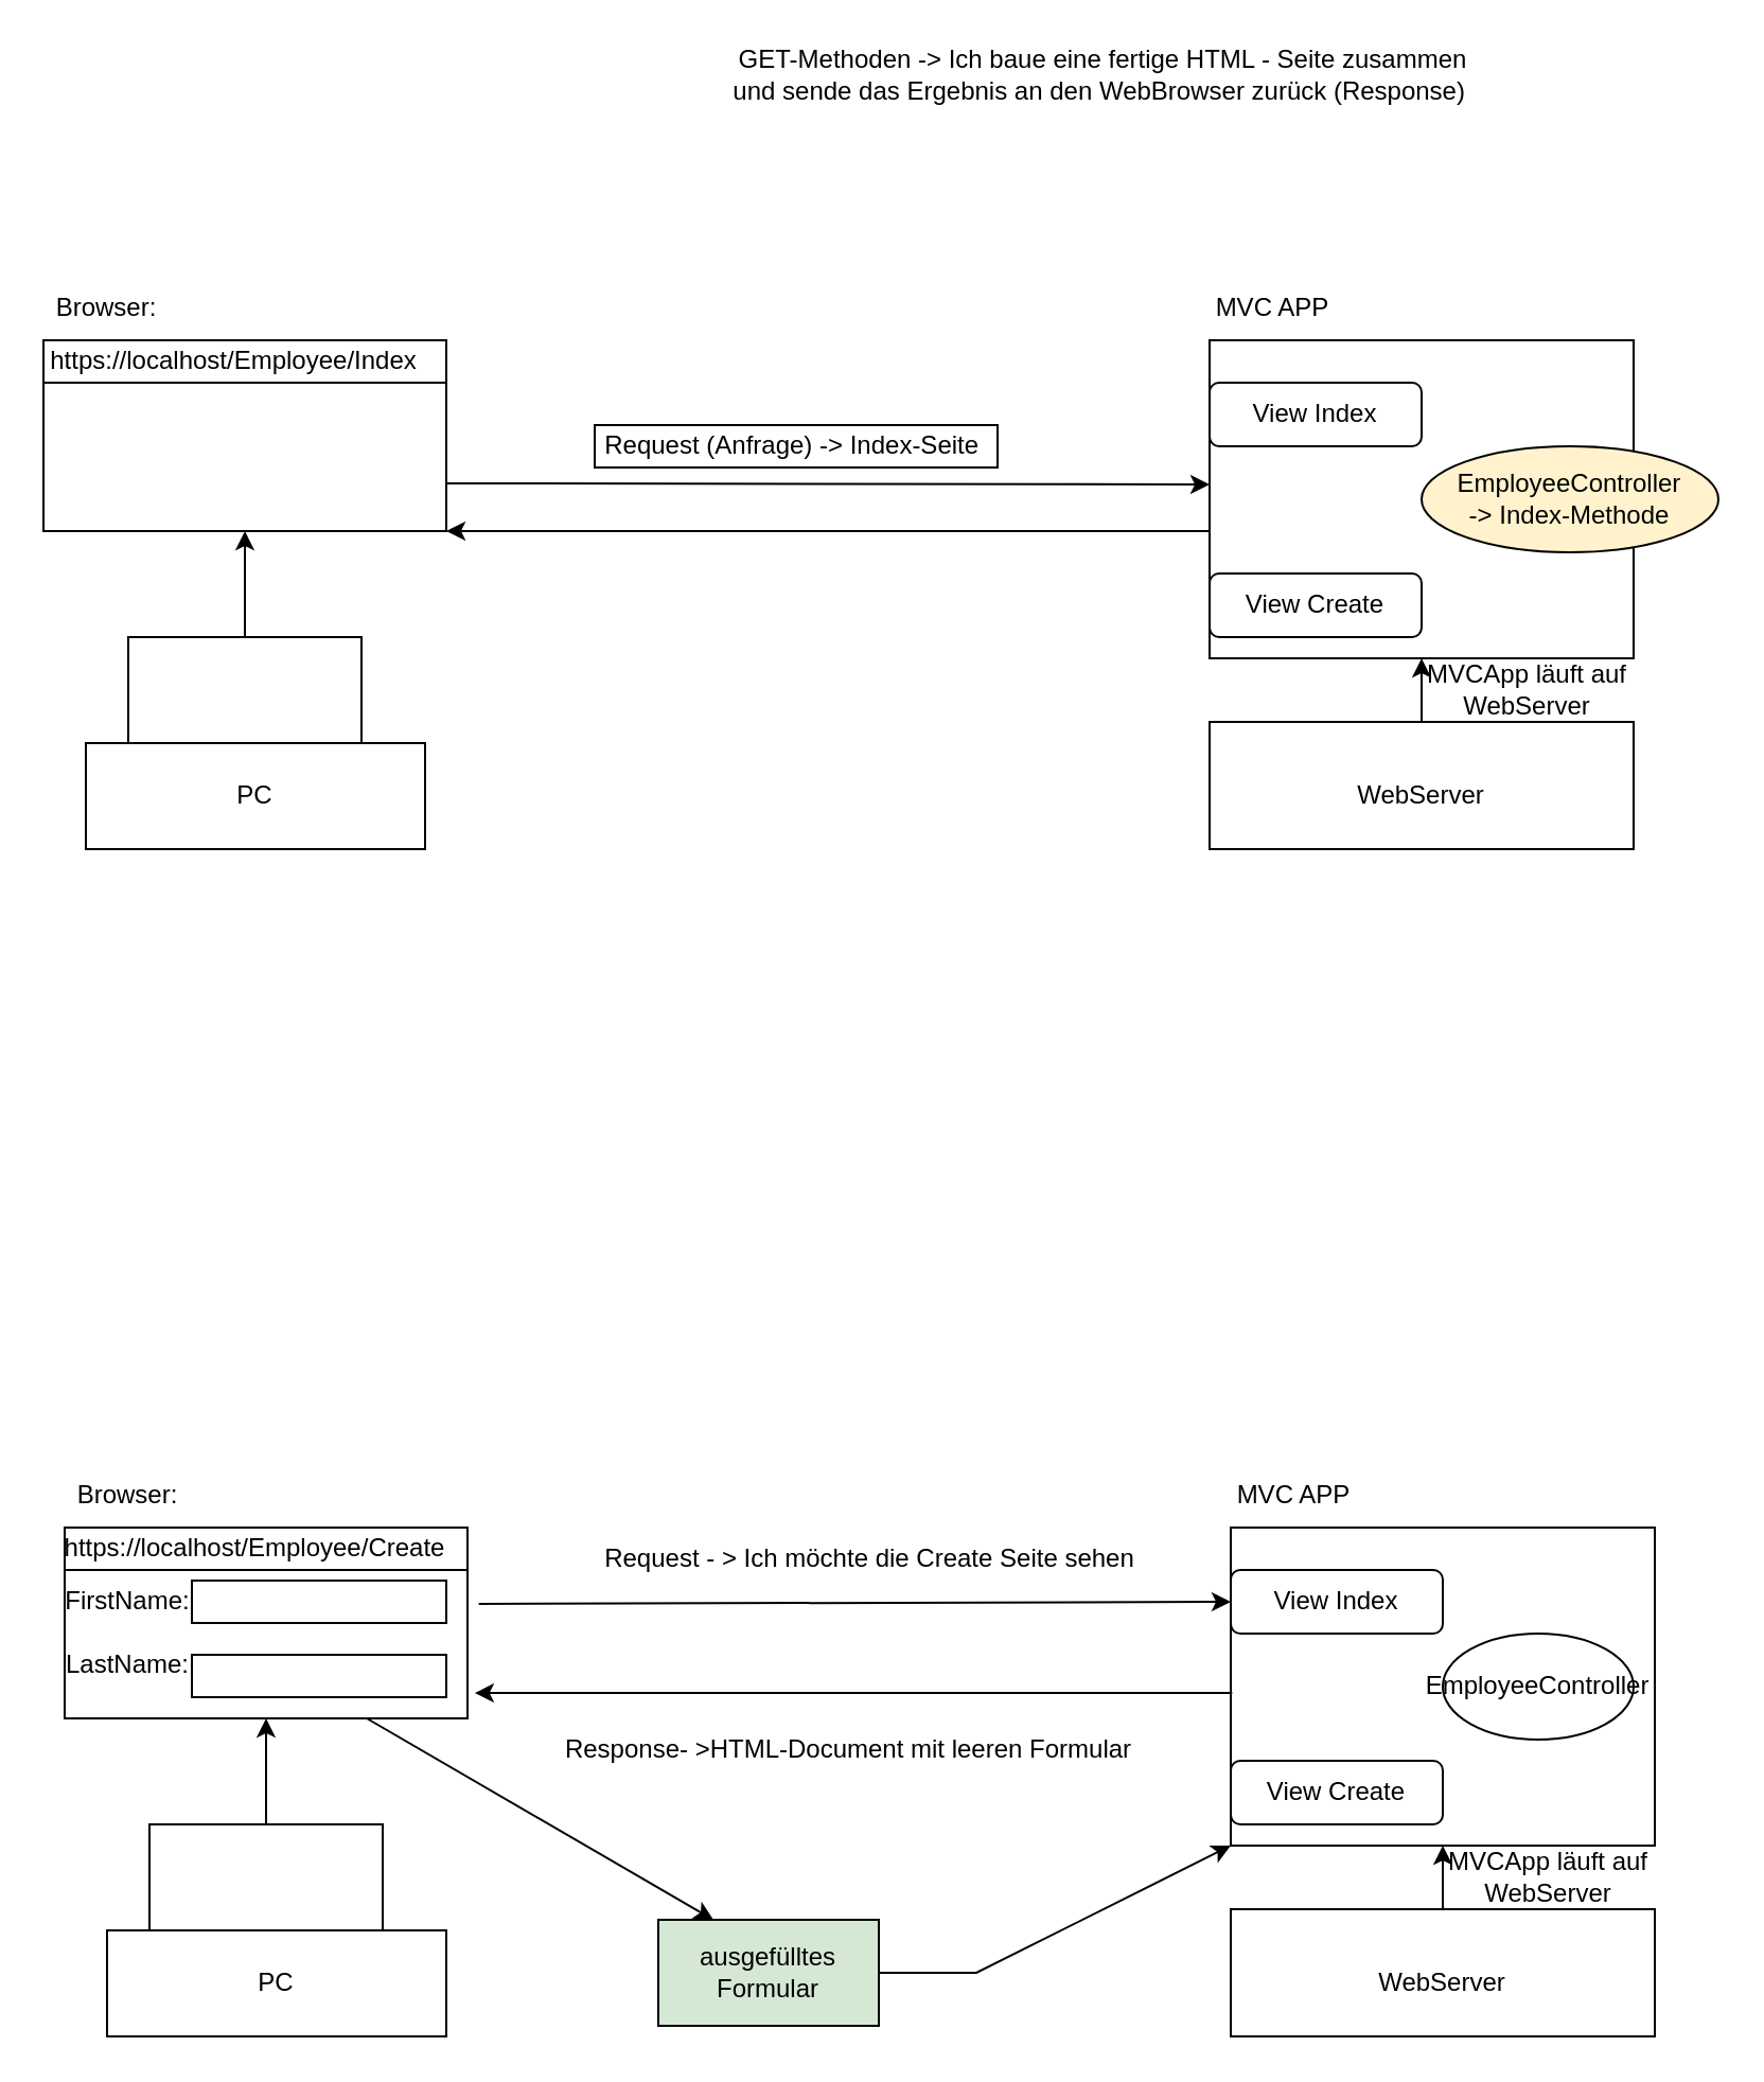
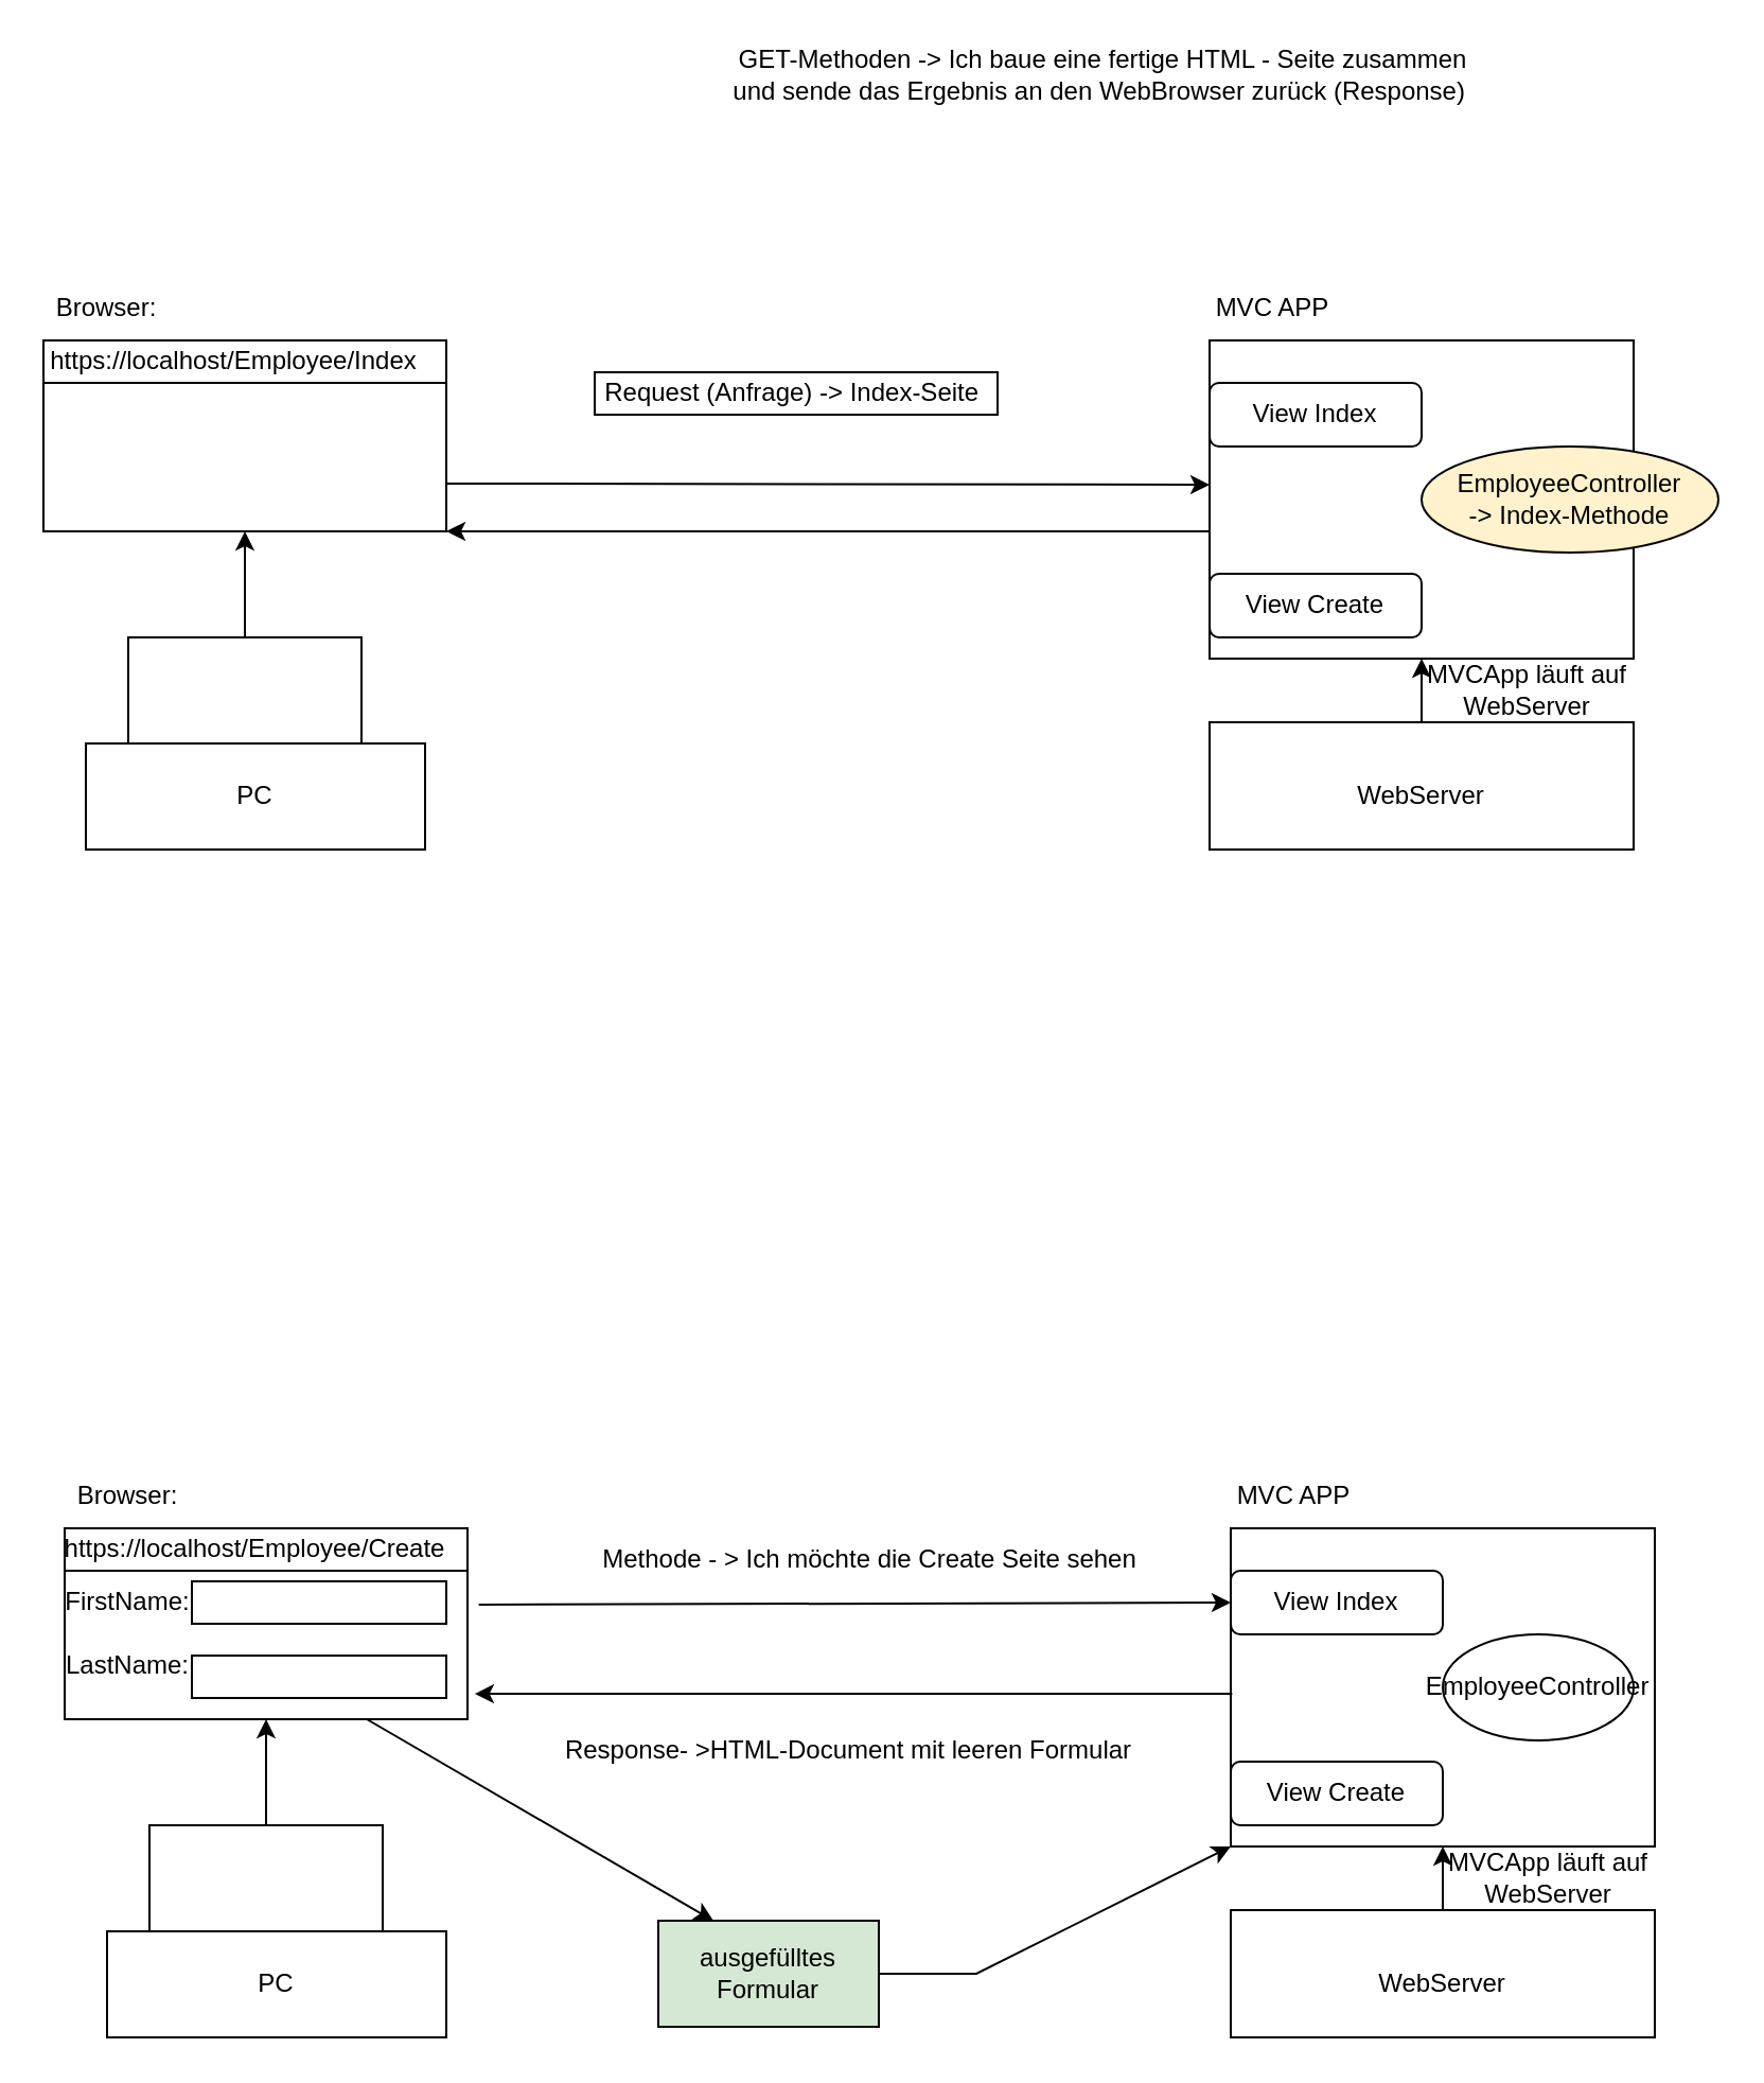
- <mxCell id="41" value="Request (Anfrage) -&amp;gt; Index-Seite&amp;nbsp;" style="rounded=0;whiteSpace=wrap;html=1;" vertex="1" parent="1"><mxGeometry x="280" y="200" width="190" height="20" as="geometry" /></mxCell>
+ <mxCell id="41" value="Request (Anfrage) -&amp;gt; Index-Seite&amp;nbsp;" style="rounded=0;whiteSpace=wrap;html=1;" vertex="1" parent="1"><mxGeometry x="280" y="175" width="190" height="20" as="geometry" /></mxCell>
- <mxCell id="45" value="Request - &amp;gt; Ich möchte die Create Seite sehen" style="text;html=1;strokeColor=none;fillColor=none;align=center;verticalAlign=middle;whiteSpace=wrap;rounded=0;" vertex="1" parent="1"><mxGeometry x="240" y="720" width="340" height="30" as="geometry" /></mxCell>
+ <mxCell id="45" value="Methode - &amp;gt; Ich möchte die Create Seite sehen" style="text;html=1;strokeColor=none;fillColor=none;align=center;verticalAlign=middle;whiteSpace=wrap;rounded=0;" vertex="1" parent="1"><mxGeometry x="240" y="720" width="340" height="30" as="geometry" /></mxCell>
